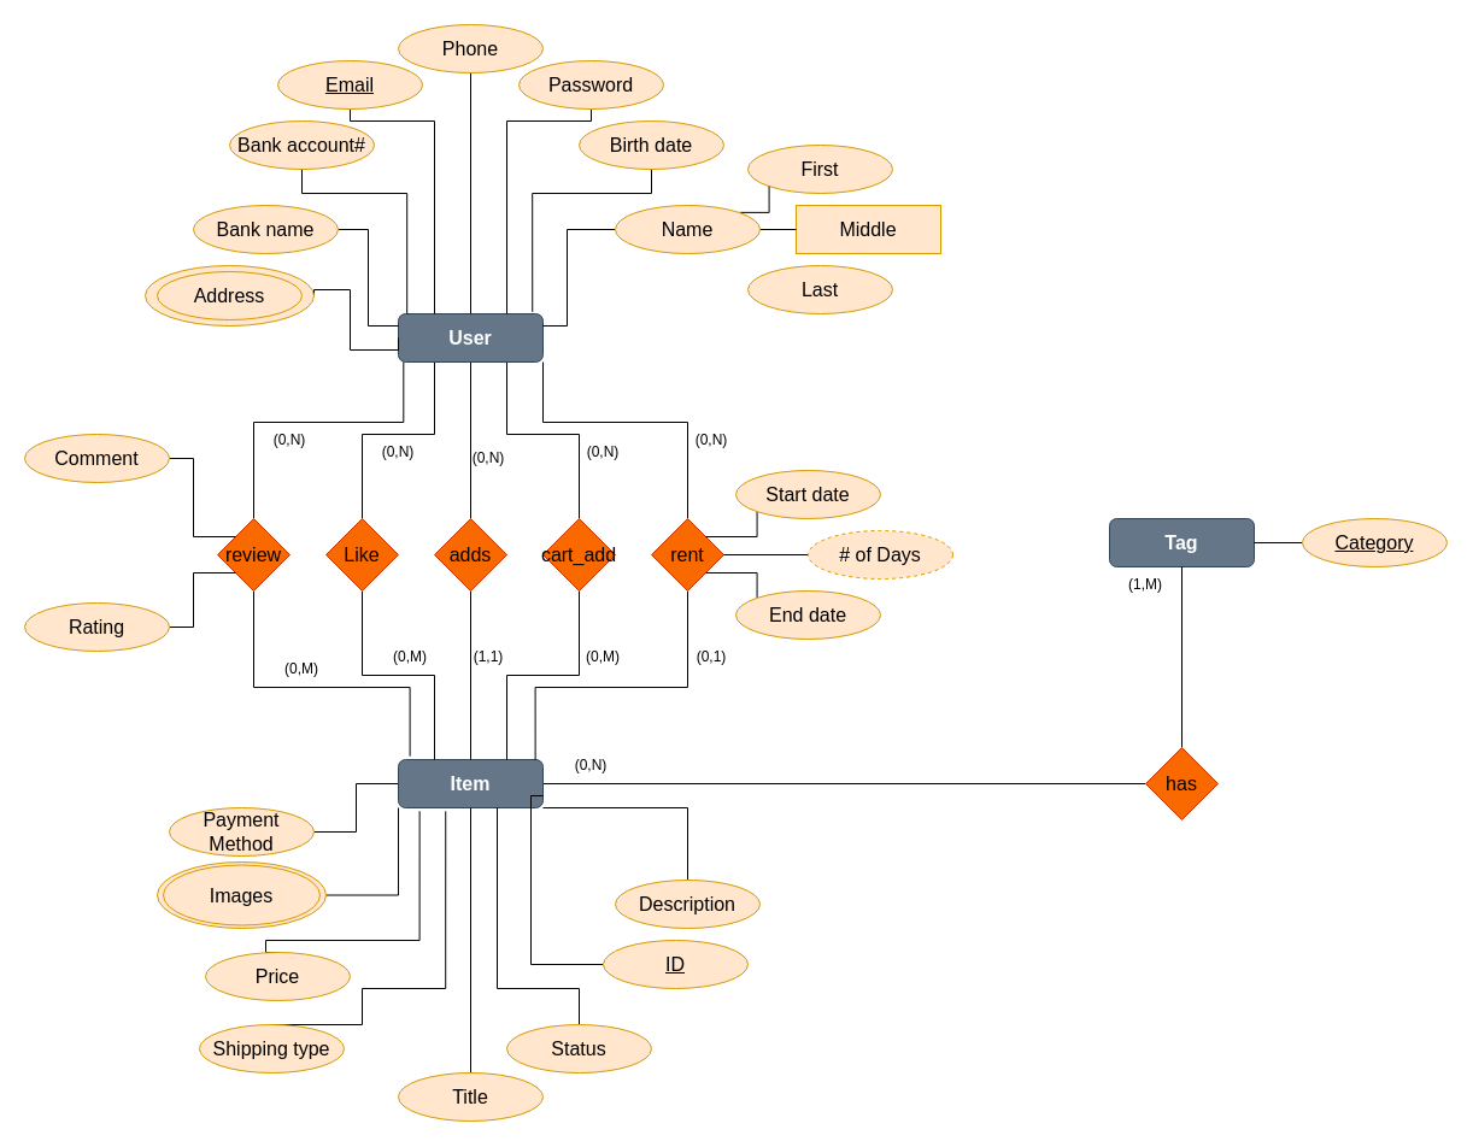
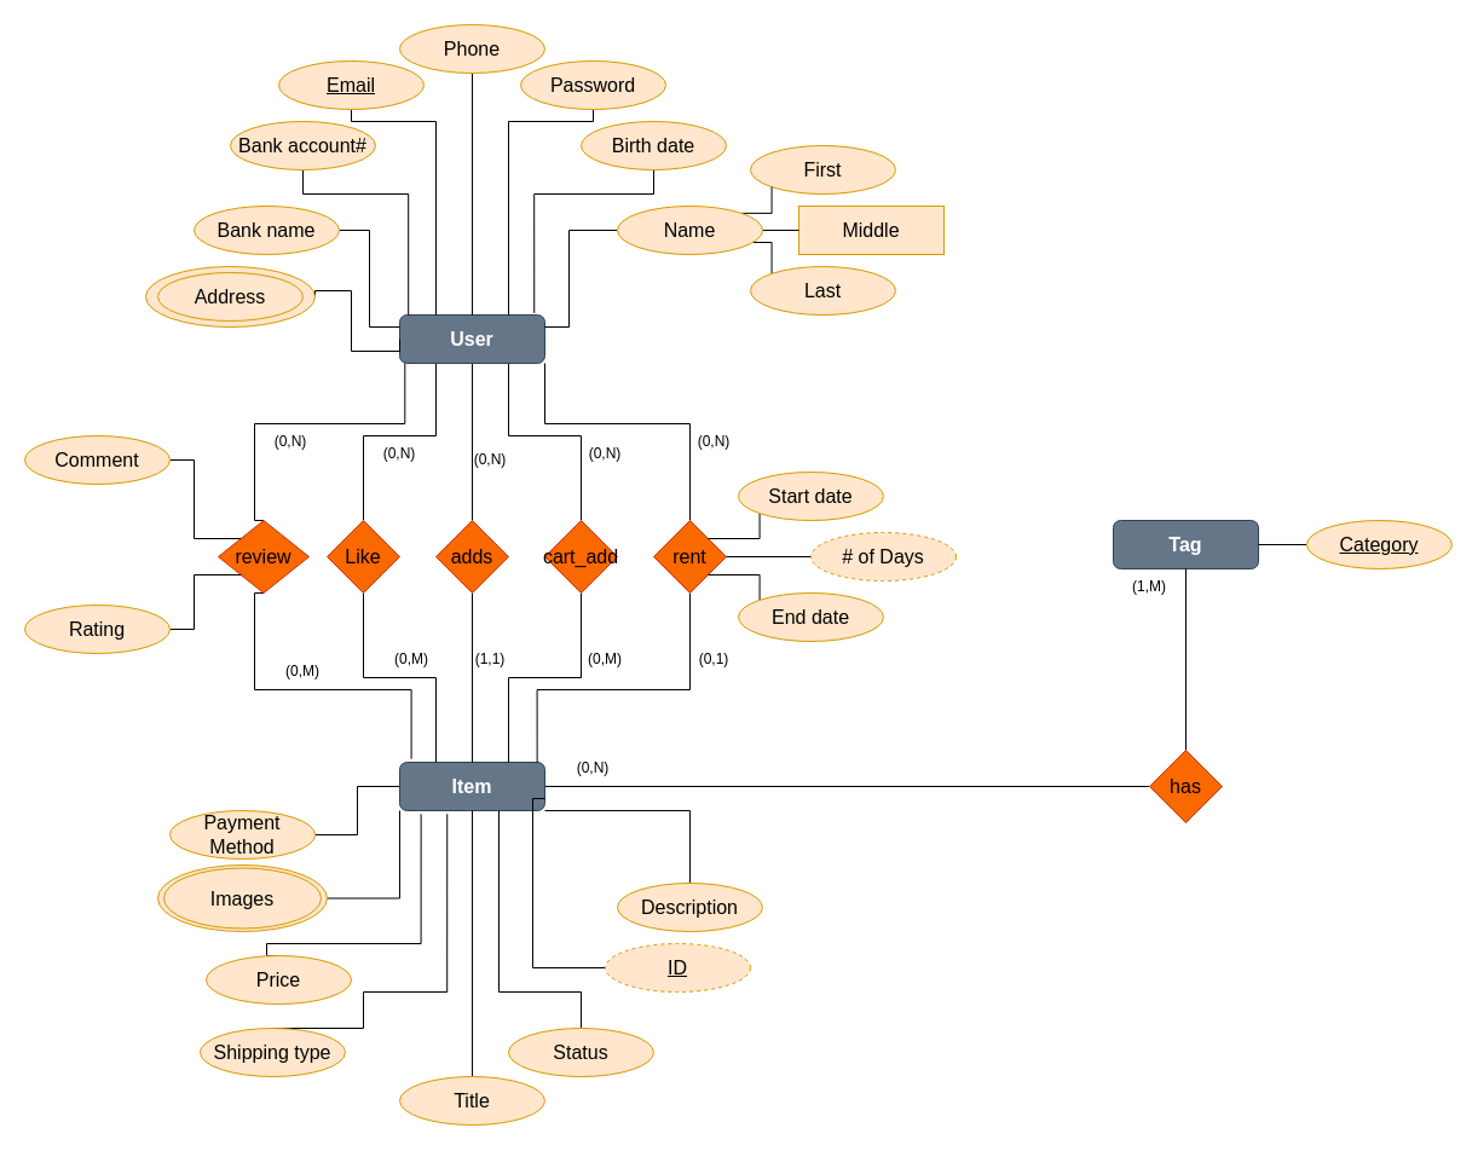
+ <mxCell id="30" style="edgeStyle=orthogonalEdgeStyle;rounded=0;orthogonalLoop=1;jettySize=auto;html=1;exitX=0;exitY=0;exitDx=0;exitDy=0;entryX=1;entryY=1;entryDx=0;entryDy=0;fontSize=16;endArrow=none;endFill=0;" parent="1" source="31" target="37" edge="1"><mxGeometry relative="1" as="geometry"><Array as="points"><mxPoint x="638" y="200" /><mxPoint x="612" y="200" /></Array></mxGeometry></mxCell>
- <mxCell id="13" value="review" style="rhombus;whiteSpace=wrap;html=1;fontSize=16;fillColor=#fa6800;fontColor=#000000;strokeColor=#C73500;" parent="1" vertex="1"><mxGeometry x="180" y="430" width="60" height="60" as="geometry" /></mxCell>
+ <mxCell id="13" value="review" style="rhombus;whiteSpace=wrap;html=1;fontSize=16;fillColor=#fa6800;fontColor=#000000;strokeColor=#C73500;" parent="1" vertex="1"><mxGeometry x="180" y="430" width="75" height="60" as="geometry" /></mxCell>
- <mxCell id="86" value="&lt;u&gt;ID&lt;/u&gt;" style="ellipse;whiteSpace=wrap;html=1;fontSize=16;fillColor=#ffe6cc;strokeColor=#d79b00;" parent="1" vertex="1"><mxGeometry x="500" y="780" width="120" height="40" as="geometry" /></mxCell>
+ <mxCell id="86" value="&lt;u&gt;ID&lt;/u&gt;" style="ellipse;whiteSpace=wrap;html=1;fontSize=16;fillColor=#ffe6cc;strokeColor=#d79b00;dashed=1;" parent="1" vertex="1"><mxGeometry x="500" y="780" width="120" height="40" as="geometry" /></mxCell>
